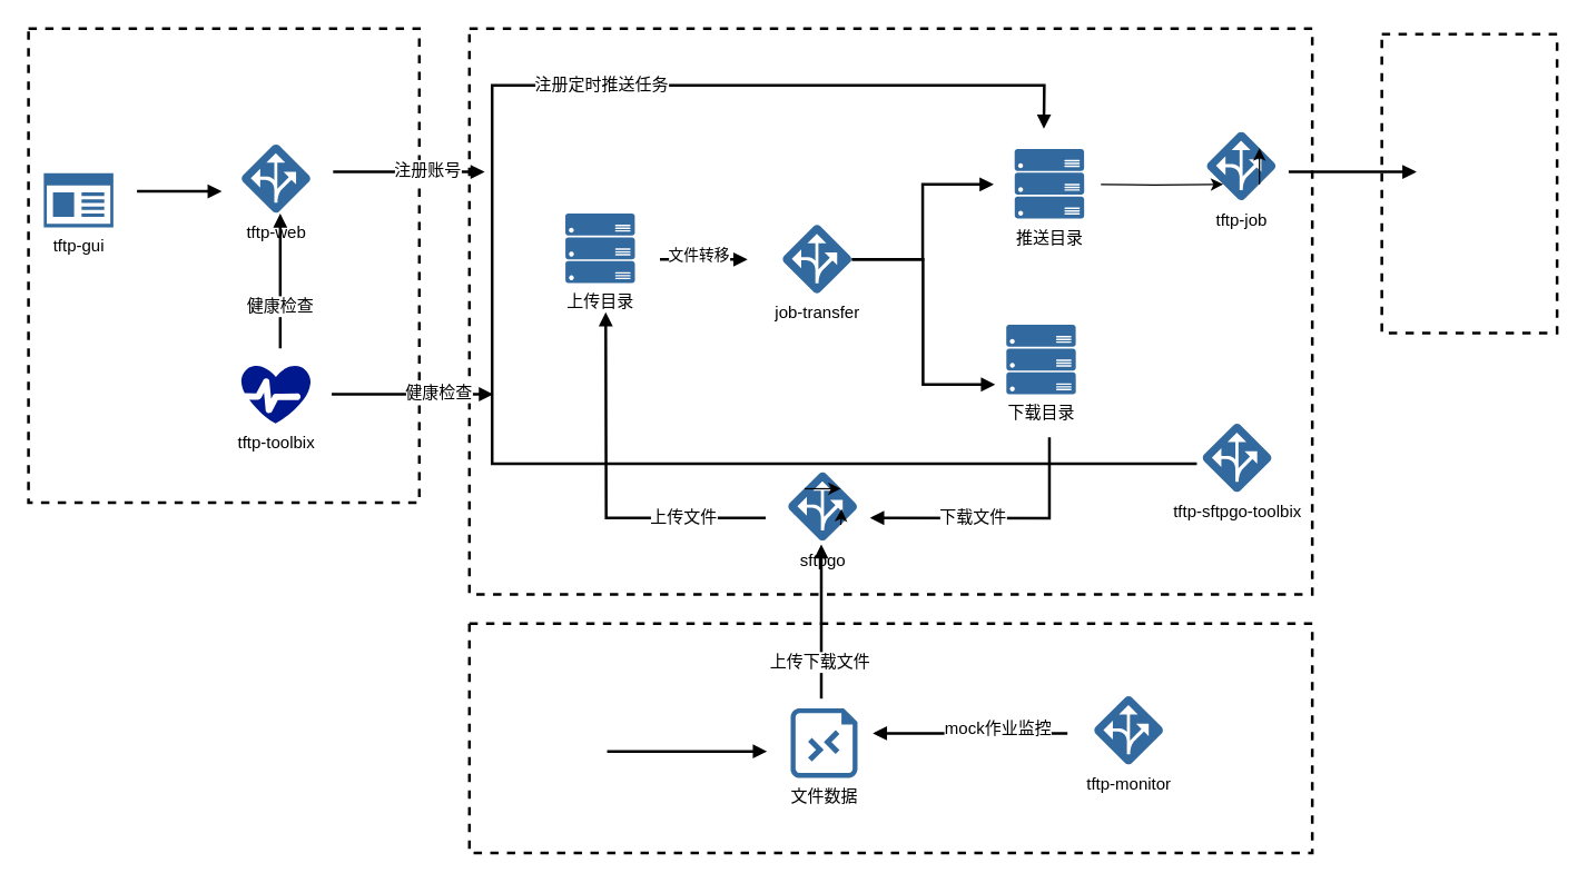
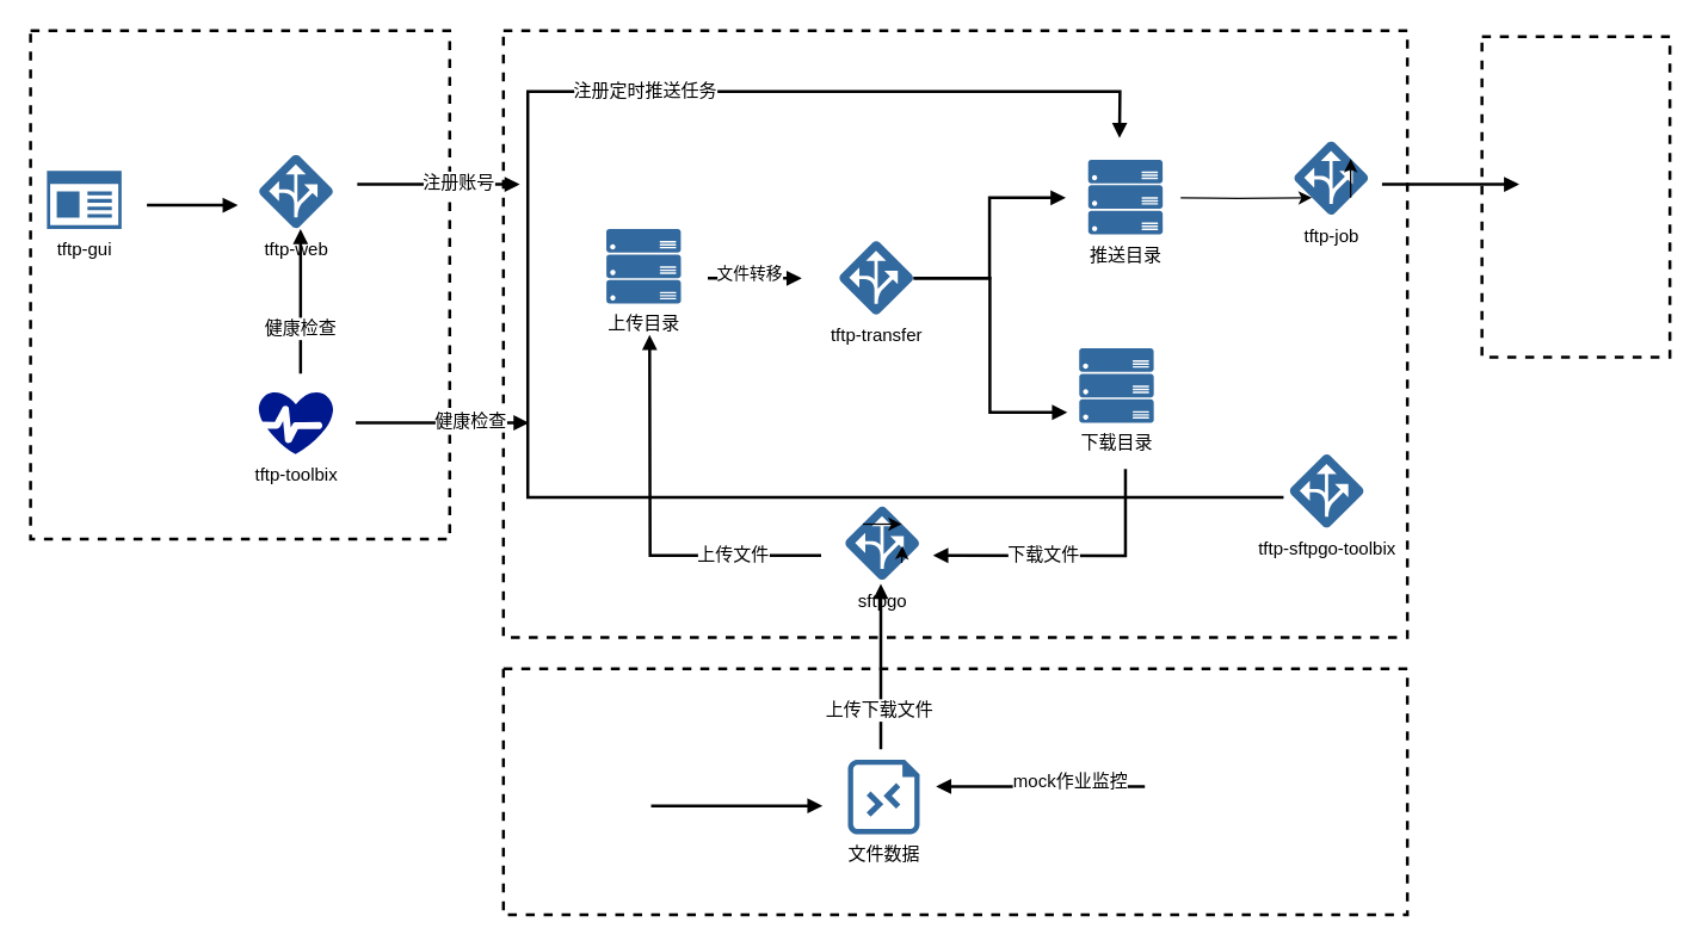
- <mxCell id="30" value="tftp-gui&lt;div&gt;&lt;br&gt;&lt;/div&gt;" style="sketch=0;aspect=fixed;pointerEvents=1;shadow=0;dashed=0;html=1;strokeColor=none;labelPosition=center;verticalLabelPosition=bottom;verticalAlign=top;align=center;fillColor=#32699e;shape=mxgraph.mscae.enterprise.app_generic" vertex="1" parent="1"><mxGeometry x="31" y="124" width="50" height="39" as="geometry" /></mxCell>
+ <mxCell id="30" value="tftp-gui&lt;div&gt;&lt;br&gt;&lt;/div&gt;" style="sketch=0;aspect=fixed;pointerEvents=1;shadow=0;dashed=0;html=1;strokeColor=none;labelPosition=center;verticalLabelPosition=bottom;verticalAlign=top;align=center;fillColor=#32699e;shape=mxgraph.mscae.enterprise.app_generic" vertex="1" parent="1"><mxGeometry x="31" y="114" width="50" height="39" as="geometry" /></mxCell>
- <mxCell id="32" value="job-transfer" style="sketch=0;pointerEvents=1;shadow=0;dashed=0;html=1;strokeColor=none;labelPosition=center;verticalLabelPosition=bottom;verticalAlign=top;align=center;fillColor=#32699e;shape=mxgraph.mscae.oms.wire_data" vertex="1" parent="1"><mxGeometry x="562" y="161" width="50" height="50" as="geometry" /></mxCell>
+ <mxCell id="32" value="tftp-transfer" style="sketch=0;pointerEvents=1;shadow=0;dashed=0;html=1;strokeColor=none;labelPosition=center;verticalLabelPosition=bottom;verticalAlign=top;align=center;fillColor=#32699e;shape=mxgraph.mscae.oms.wire_data" vertex="1" parent="1"><mxGeometry x="562" y="161" width="50" height="50" as="geometry" /></mxCell>
- <mxCell id="37" value="tftp-monitor" style="sketch=0;pointerEvents=1;shadow=0;dashed=0;html=1;strokeColor=none;labelPosition=center;verticalLabelPosition=bottom;verticalAlign=top;align=center;fillColor=#32699e;shape=mxgraph.mscae.oms.wire_data" vertex="1" parent="1"><mxGeometry x="786" y="500" width="50" height="50" as="geometry" /></mxCell>
